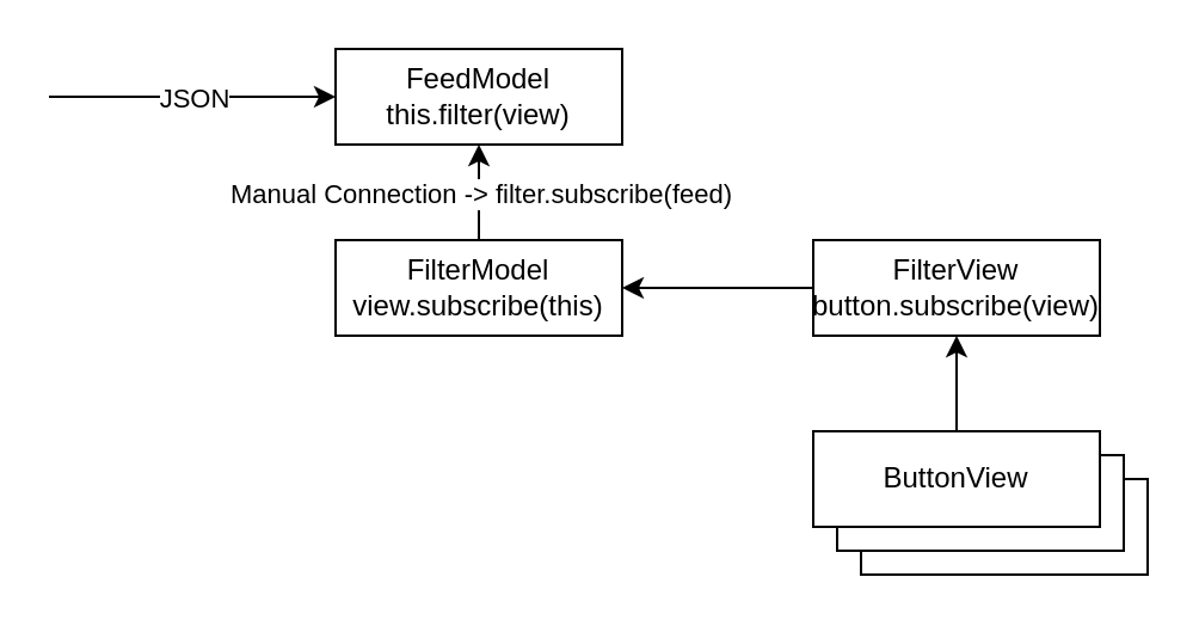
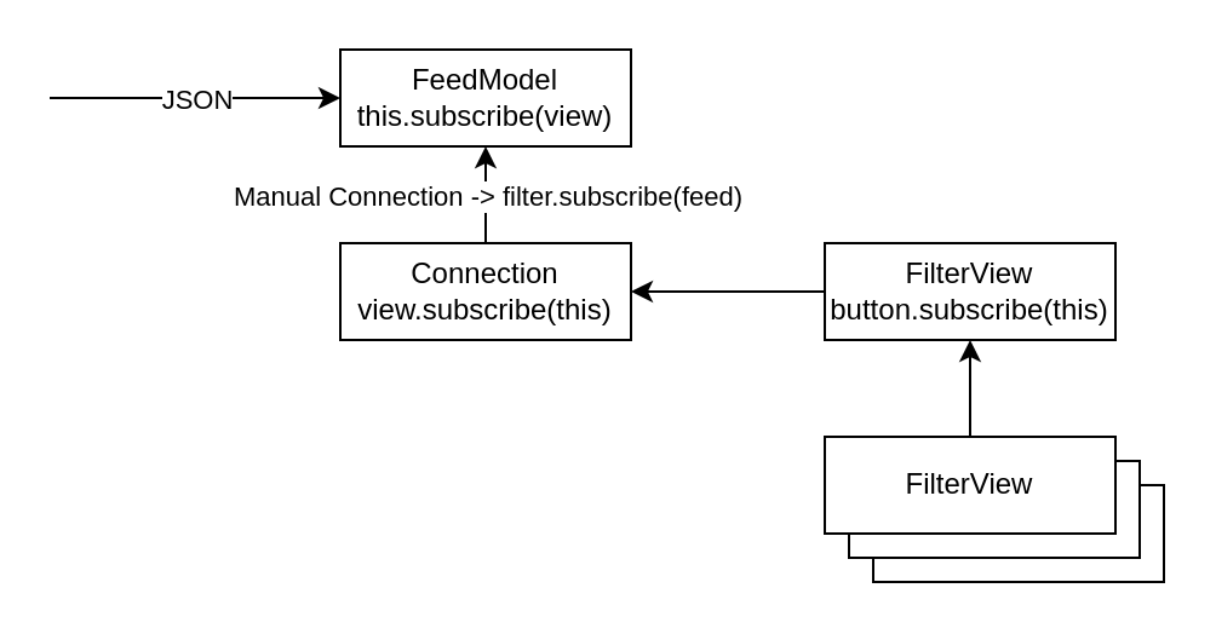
- <mxCell id="4" value="&lt;div&gt;FeedModel&lt;/div&gt;&lt;div&gt;this.filter(view)&lt;br&gt;&lt;/div&gt;" style="rounded=0;whiteSpace=wrap;html=1;" parent="1" vertex="1"><mxGeometry x="140" y="20" width="120" height="40" as="geometry" /></mxCell>
+ <mxCell id="4" value="&lt;div&gt;FeedModel&lt;/div&gt;&lt;div&gt;this.subscribe(view)&lt;br&gt;&lt;/div&gt;" style="rounded=0;whiteSpace=wrap;html=1;" parent="1" vertex="1"><mxGeometry x="140" y="20" width="120" height="40" as="geometry" /></mxCell>
- <mxCell id="5" value="&lt;div&gt;FilterModel&lt;/div&gt;&lt;div&gt;view.subscribe(this)&lt;br&gt;&lt;/div&gt;" style="rounded=0;whiteSpace=wrap;html=1;" parent="1" vertex="1"><mxGeometry x="140" y="100" width="120" height="40" as="geometry" /></mxCell>
+ <mxCell id="5" value="&lt;div&gt;Connection&lt;/div&gt;&lt;div&gt;view.subscribe(this)&lt;br&gt;&lt;/div&gt;" style="rounded=0;whiteSpace=wrap;html=1;" parent="1" vertex="1"><mxGeometry x="140" y="100" width="120" height="40" as="geometry" /></mxCell>
- <mxCell id="6" value="&lt;div&gt;FilterView&lt;/div&gt;&lt;div&gt;button.subscribe(view)&lt;/div&gt;" style="rounded=0;whiteSpace=wrap;html=1;" parent="1" vertex="1"><mxGeometry x="340" y="100" width="120" height="40" as="geometry" /></mxCell>
+ <mxCell id="6" value="&lt;div&gt;FilterView&lt;/div&gt;&lt;div&gt;button.subscribe(this)&lt;/div&gt;" style="rounded=0;whiteSpace=wrap;html=1;" parent="1" vertex="1"><mxGeometry x="340" y="100" width="120" height="40" as="geometry" /></mxCell>
- <mxCell id="7" value="ButtonView" style="rounded=0;whiteSpace=wrap;html=1;" parent="1" vertex="1"><mxGeometry x="340" y="180" width="120" height="40" as="geometry" /></mxCell>
+ <mxCell id="7" value="FilterView" style="rounded=0;whiteSpace=wrap;html=1;" parent="1" vertex="1"><mxGeometry x="340" y="180" width="120" height="40" as="geometry" /></mxCell>
